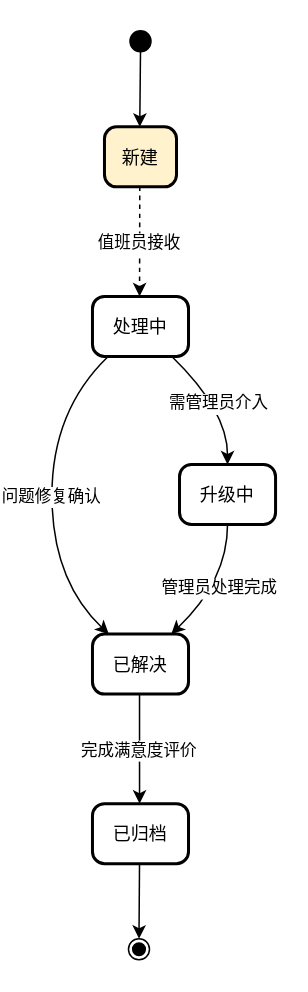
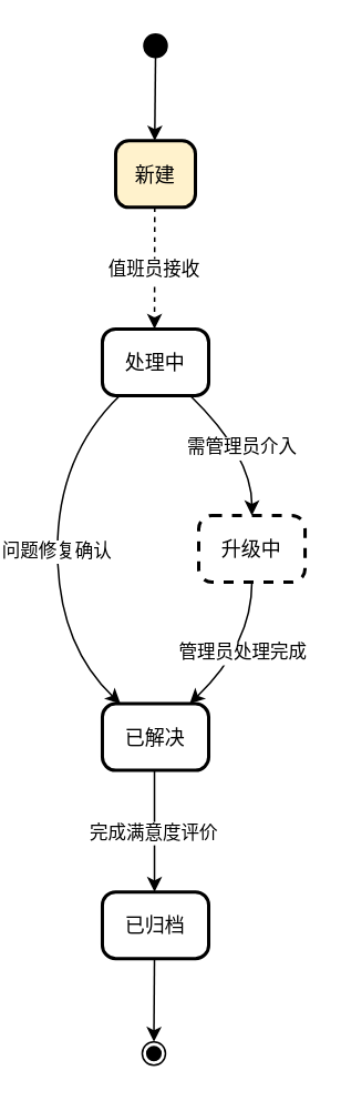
- <mxCell id="6" value="升级中" style="rounded=1;arcSize=20;strokeWidth=2" vertex="1" parent="1"><mxGeometry x="105" y="309" width="64" height="40" as="geometry" /></mxCell>
+ <mxCell id="6" value="升级中" style="rounded=1;arcSize=20;strokeWidth=2;dashed=1;" vertex="1" parent="1"><mxGeometry x="105" y="309" width="64" height="40" as="geometry" /></mxCell>
